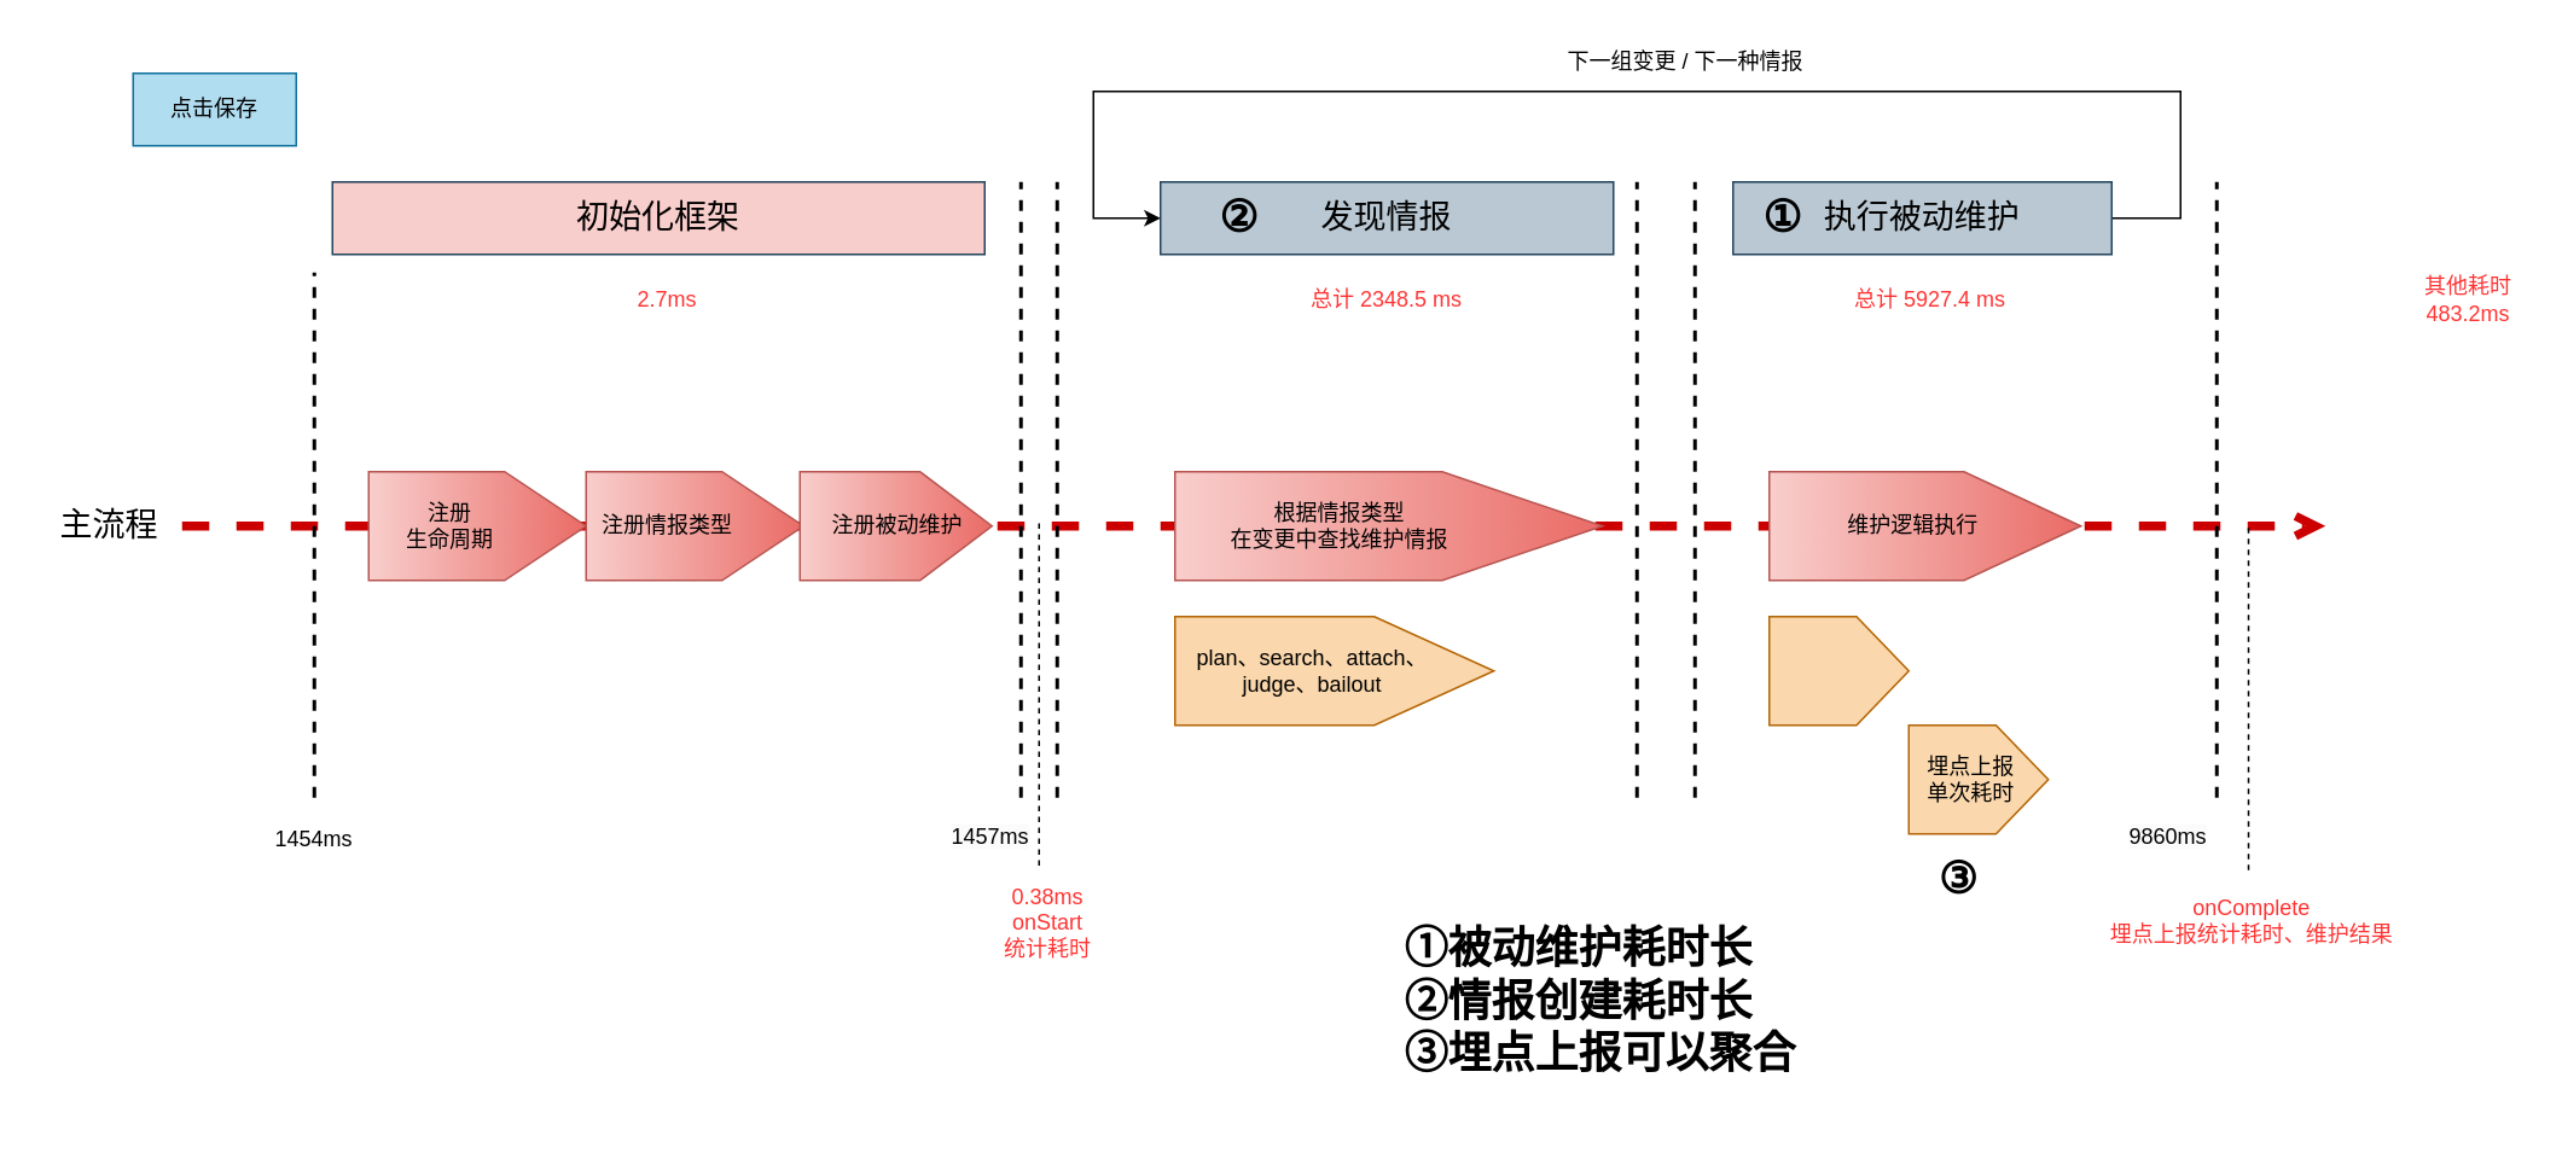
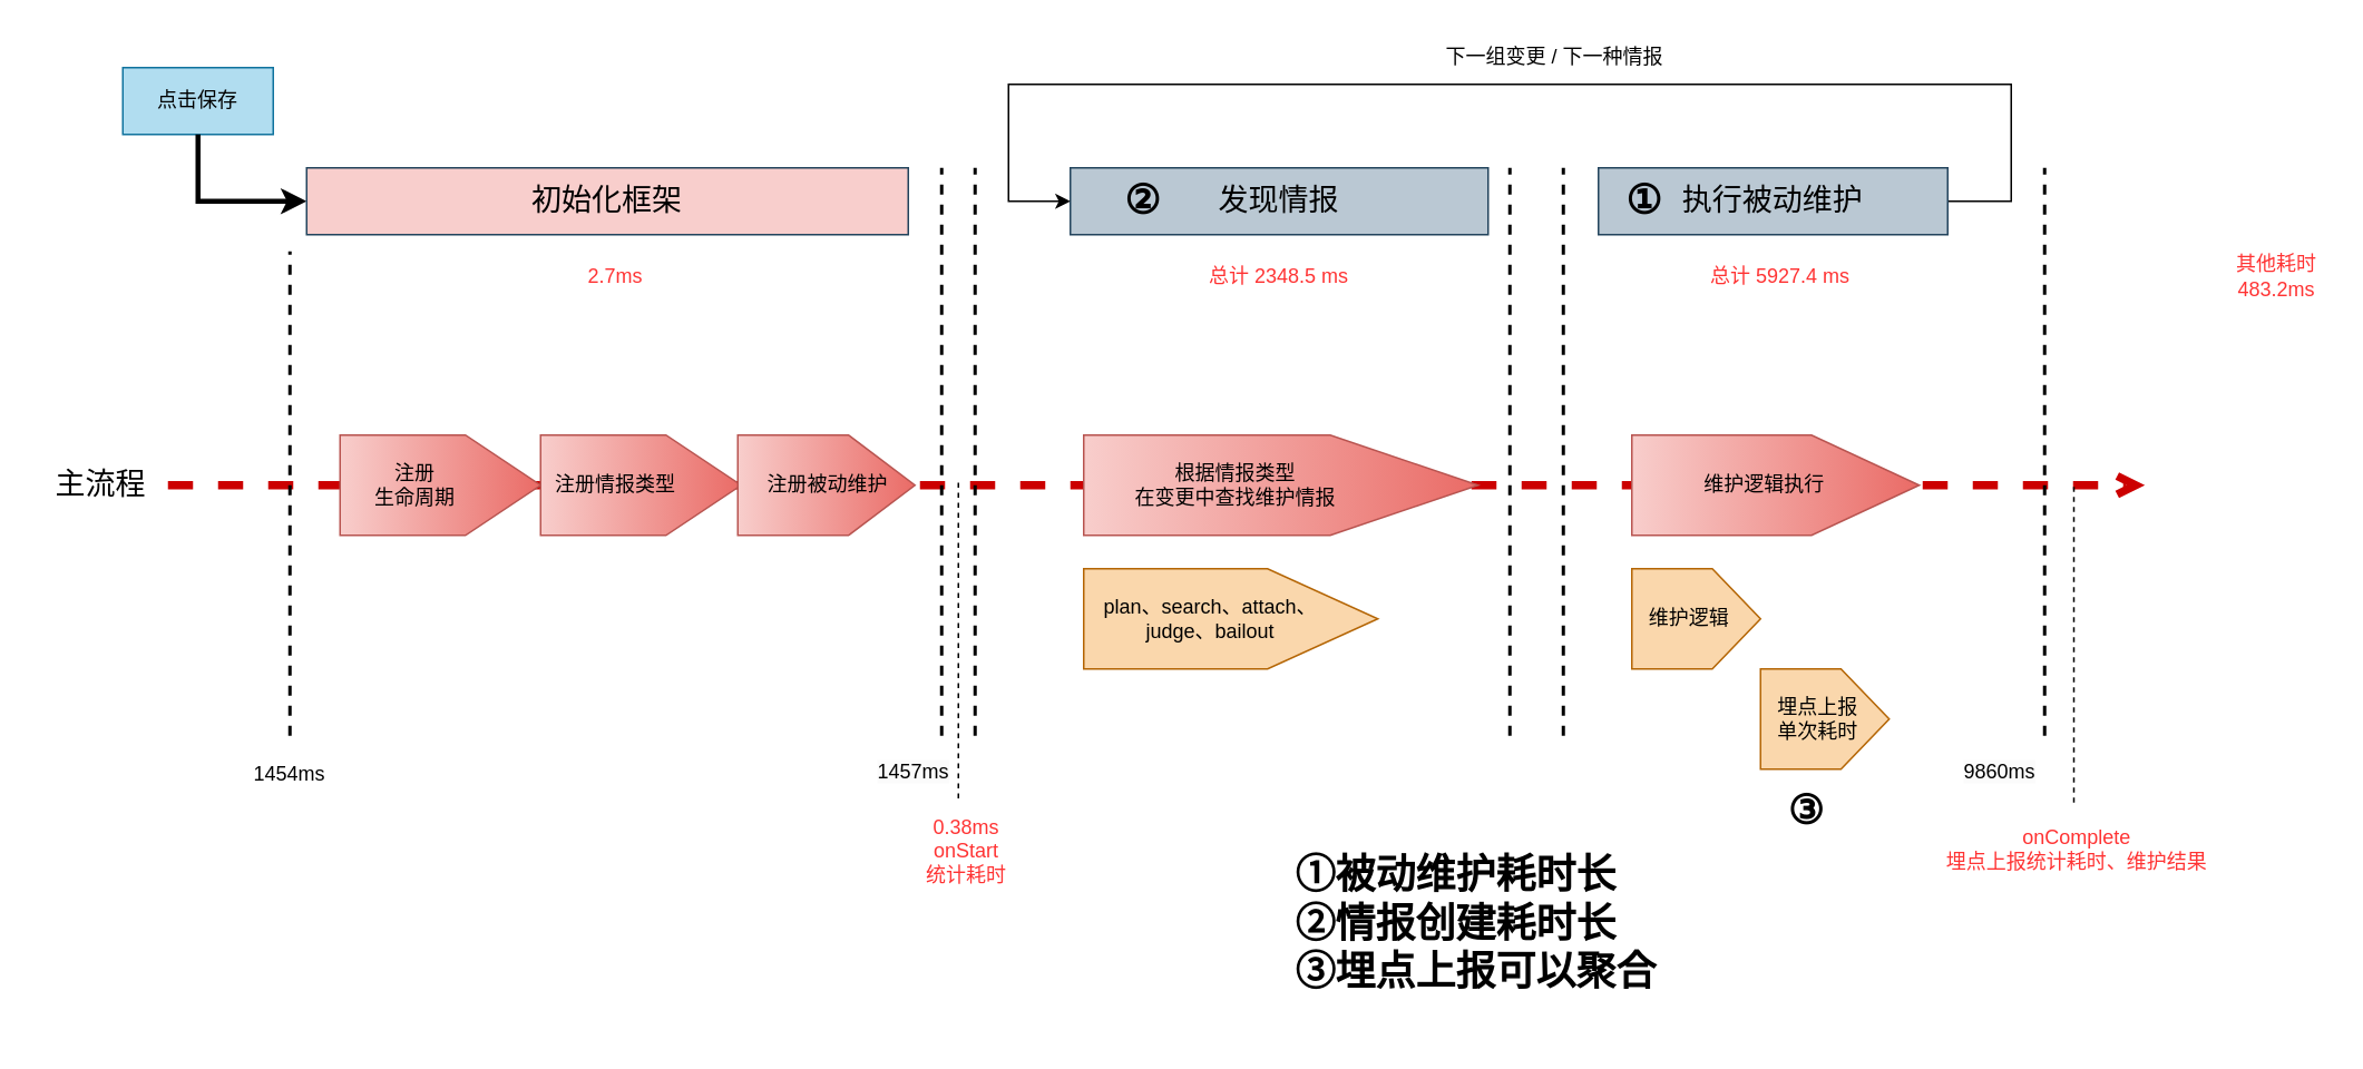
+ <mxCell id="3" value="" style="endArrow=classic;html=1;rounded=0;exitX=0.5;exitY=1;exitDx=0;exitDy=0;endFill=1;entryX=0;entryY=0.5;entryDx=0;entryDy=0;strokeWidth=3;" parent="1" source="2" target="4" edge="1"><mxGeometry width="50" height="50" relative="1" as="geometry"><mxPoint x="113" y="110" as="sourcePoint" /><mxPoint x="203" y="120" as="targetPoint" /><Array as="points"><mxPoint x="118" y="120" /></Array></mxGeometry></mxCell>
+ <mxCell id="36" value="维护逻辑" style="text;html=1;strokeColor=none;fillColor=none;align=center;verticalAlign=middle;whiteSpace=wrap;rounded=0;" vertex="1" parent="1"><mxGeometry x="976" y="352.5" width="69" height="35" as="geometry" /></mxCell>
